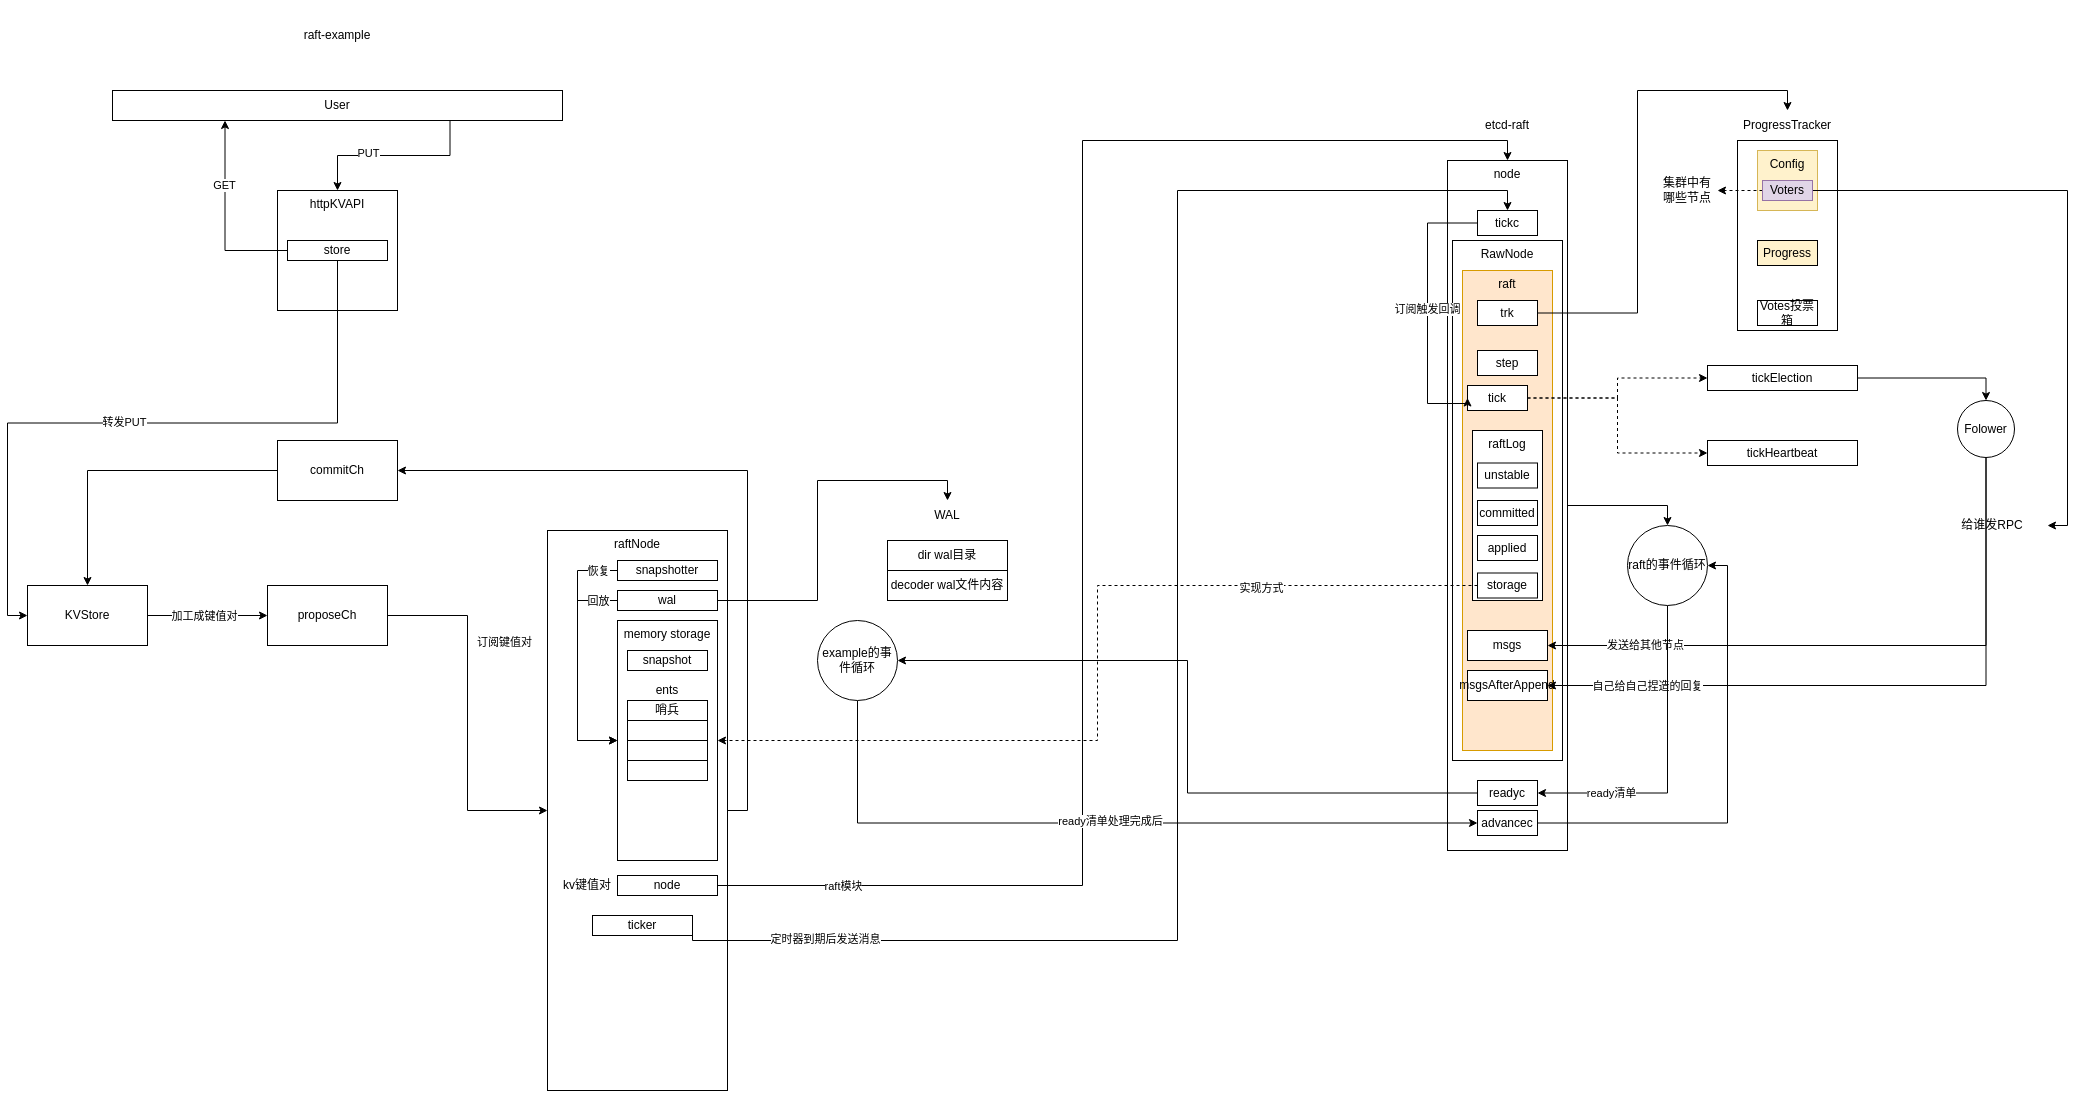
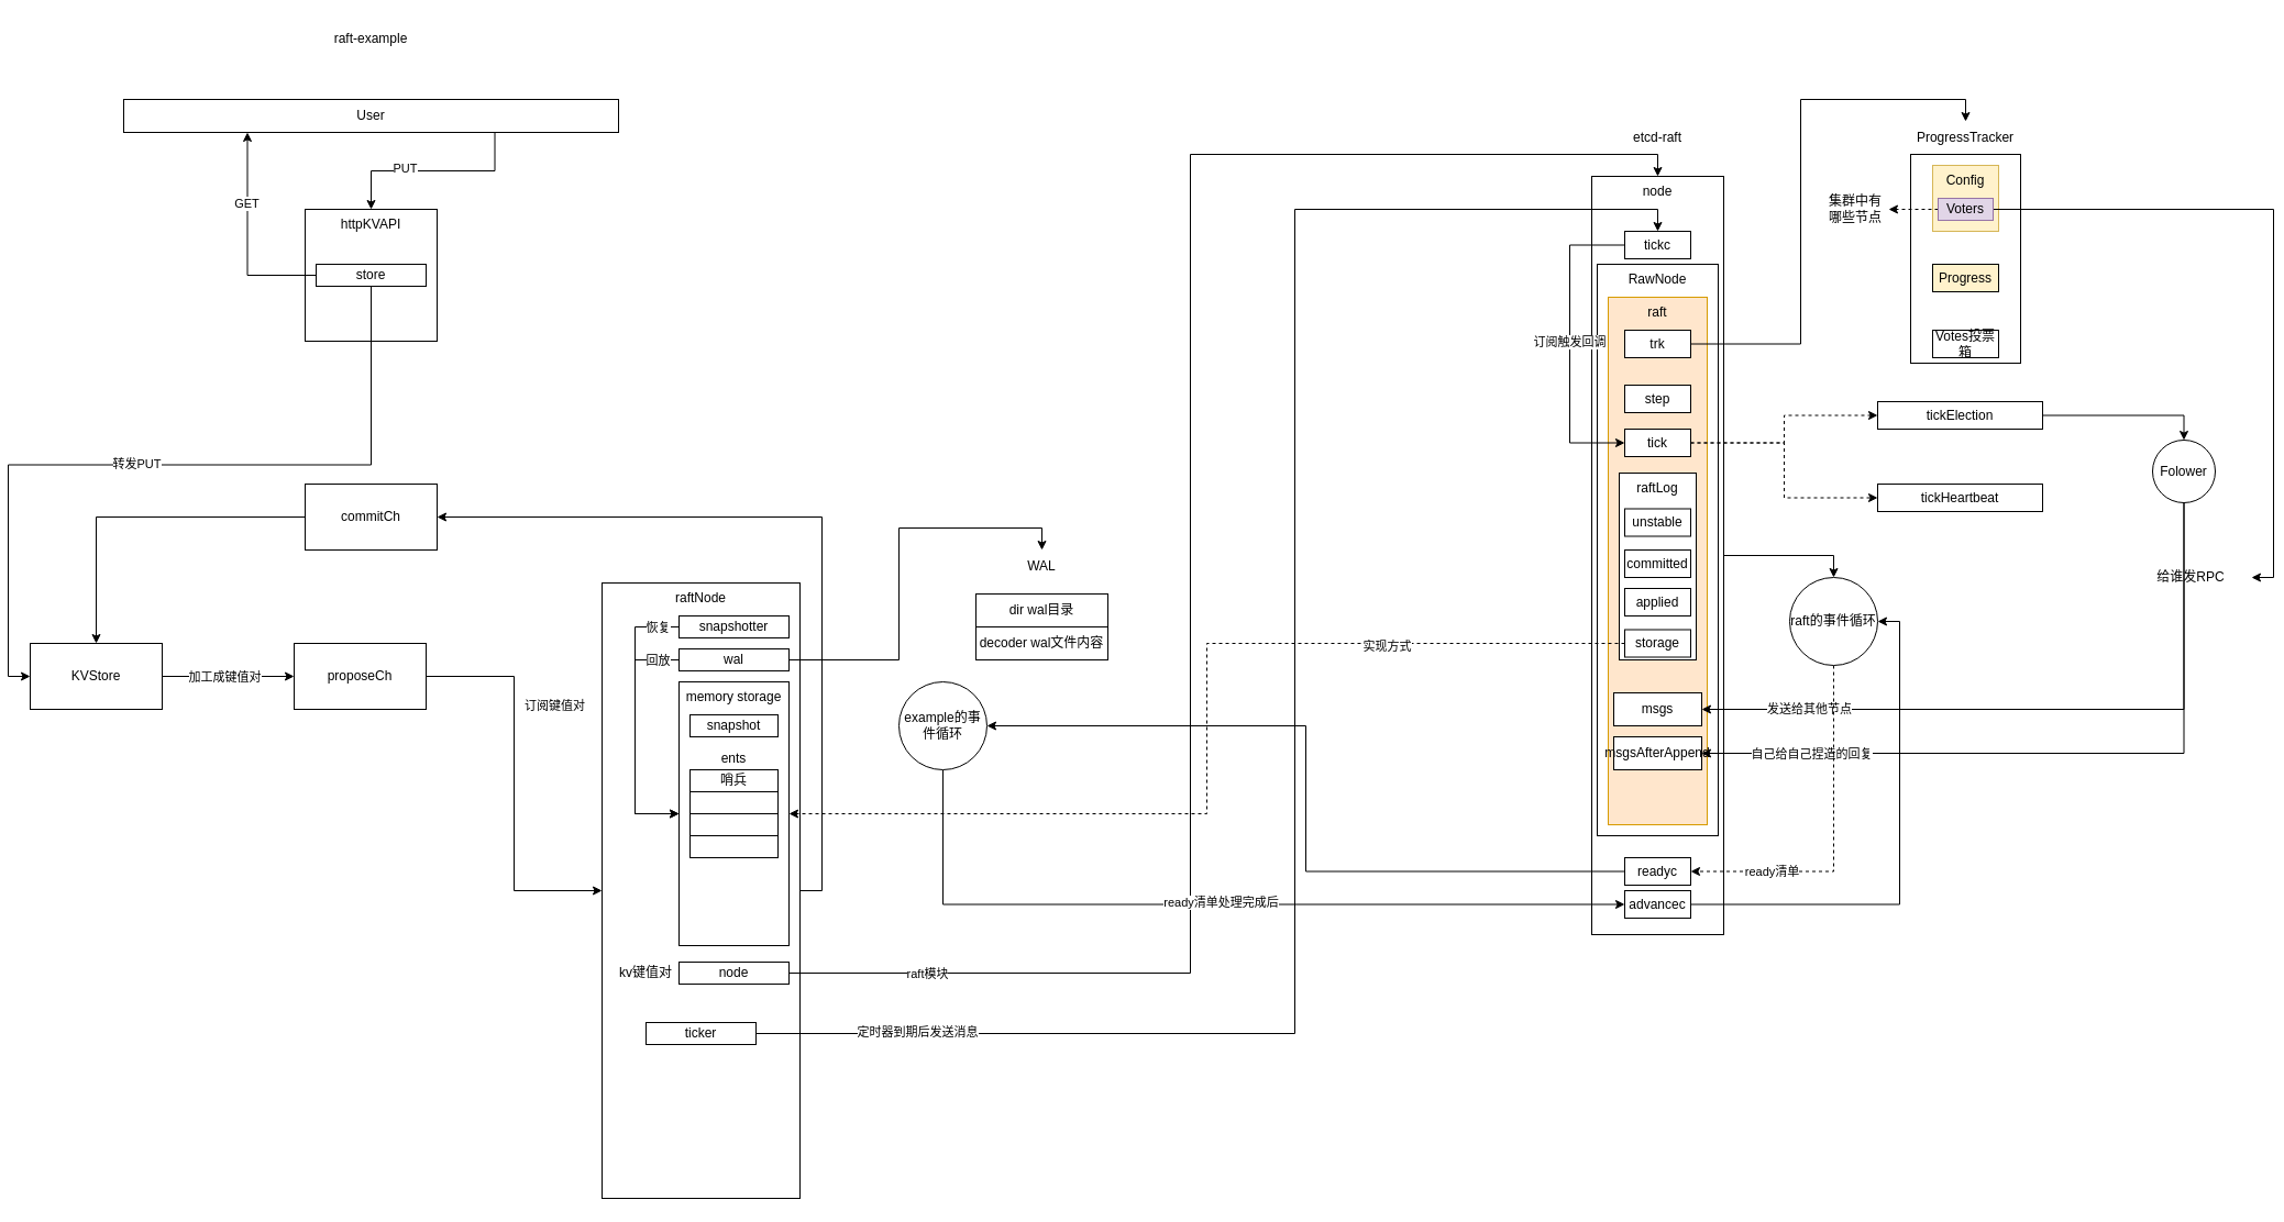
- <mxCell id="57" value="tick" style="rounded=0;whiteSpace=wrap;html=1;" parent="1" vertex="1"><mxGeometry x="1460" y="385" width="60" height="25" as="geometry" /></mxCell>
+ <mxCell id="57" value="tick" style="rounded=0;whiteSpace=wrap;html=1;" parent="1" vertex="1"><mxGeometry x="1470" y="390" width="60" height="25" as="geometry" /></mxCell>
- <mxCell id="74" style="edgeStyle=orthogonalEdgeStyle;rounded=0;orthogonalLoop=1;jettySize=auto;html=1;exitX=0.5;exitY=1;exitDx=0;exitDy=0;entryX=1;entryY=0.5;entryDx=0;entryDy=0;" parent="1" source="76" target="78" edge="1"><mxGeometry relative="1" as="geometry" /></mxCell>
+ <mxCell id="74" style="edgeStyle=orthogonalEdgeStyle;rounded=0;orthogonalLoop=1;jettySize=auto;html=1;exitX=0.5;exitY=1;exitDx=0;exitDy=0;entryX=1;entryY=0.5;entryDx=0;entryDy=0;dashed=1;" parent="1" source="76" target="78" edge="1"><mxGeometry relative="1" as="geometry" /></mxCell>
- <mxCell id="63" value="ticker" style="rounded=0;whiteSpace=wrap;html=1;" parent="1" vertex="1"><mxGeometry x="585" y="915" width="100" height="20" as="geometry" /></mxCell>
+ <mxCell id="63" value="ticker" style="rounded=0;whiteSpace=wrap;html=1;" parent="1" vertex="1"><mxGeometry x="580" y="930" width="100" height="20" as="geometry" /></mxCell>
